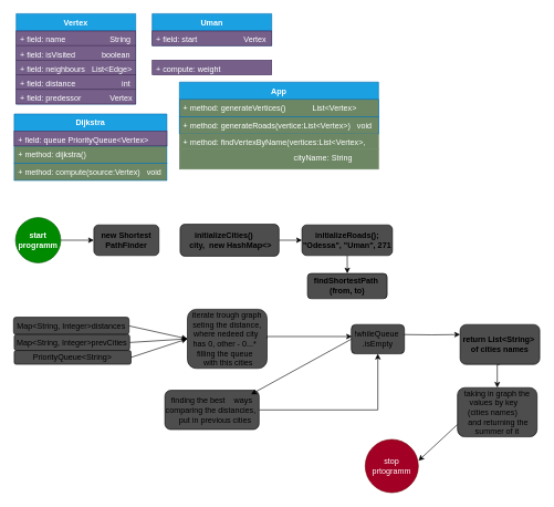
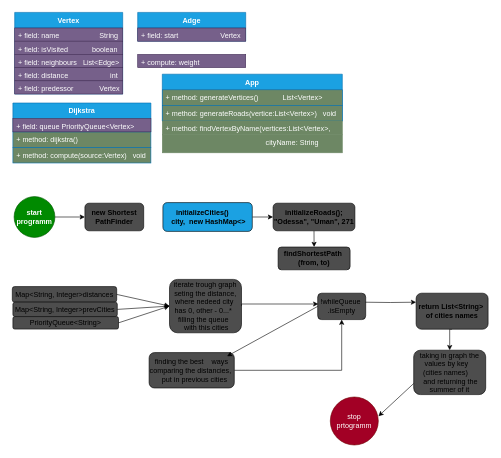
- <mxCell id="8" value="Uman" style="swimlane;fontStyle=1;align=center;verticalAlign=top;childLayout=stackLayout;horizontal=1;startSize=26;horizontalStack=0;resizeParent=1;resizeParentMax=0;resizeLast=0;collapsible=1;marginBottom=0;fillColor=#1ba1e2;fontColor=#ffffff;strokeColor=#006EAF;" parent="1" vertex="1"><mxGeometry x="229" y="20" width="180" height="48" as="geometry" /></mxCell>
+ <mxCell id="8" value="Adge" style="swimlane;fontStyle=1;align=center;verticalAlign=top;childLayout=stackLayout;horizontal=1;startSize=26;horizontalStack=0;resizeParent=1;resizeParentMax=0;resizeLast=0;collapsible=1;marginBottom=0;fillColor=#1ba1e2;fontColor=#ffffff;strokeColor=#006EAF;" parent="1" vertex="1"><mxGeometry x="229" y="20" width="180" height="48" as="geometry" /></mxCell>
- <mxCell id="24" value="&lt;b&gt;&amp;nbsp; &amp;nbsp; &amp;nbsp; initializeCities()&amp;nbsp; &amp;nbsp; &amp;nbsp; &amp;nbsp; &amp;nbsp; &amp;nbsp; &amp;nbsp;city,&amp;nbsp; new HashMap&amp;lt;&amp;gt;&lt;/b&gt;" style="rounded=1;whiteSpace=wrap;html=1;fillColor=#4D4D4D;" vertex="1" parent="1"><mxGeometry x="271" y="337" width="149" height="48" as="geometry" /></mxCell>
+ <mxCell id="24" value="&lt;b&gt;&amp;nbsp; &amp;nbsp; &amp;nbsp; initializeCities()&amp;nbsp; &amp;nbsp; &amp;nbsp; &amp;nbsp; &amp;nbsp; &amp;nbsp; &amp;nbsp;city,&amp;nbsp; new HashMap&amp;lt;&amp;gt;&lt;/b&gt;" style="rounded=1;whiteSpace=wrap;html=1;fillColor=#1ba1e2;" vertex="1" parent="1"><mxGeometry x="271" y="337" width="149" height="48" as="geometry" /></mxCell>
